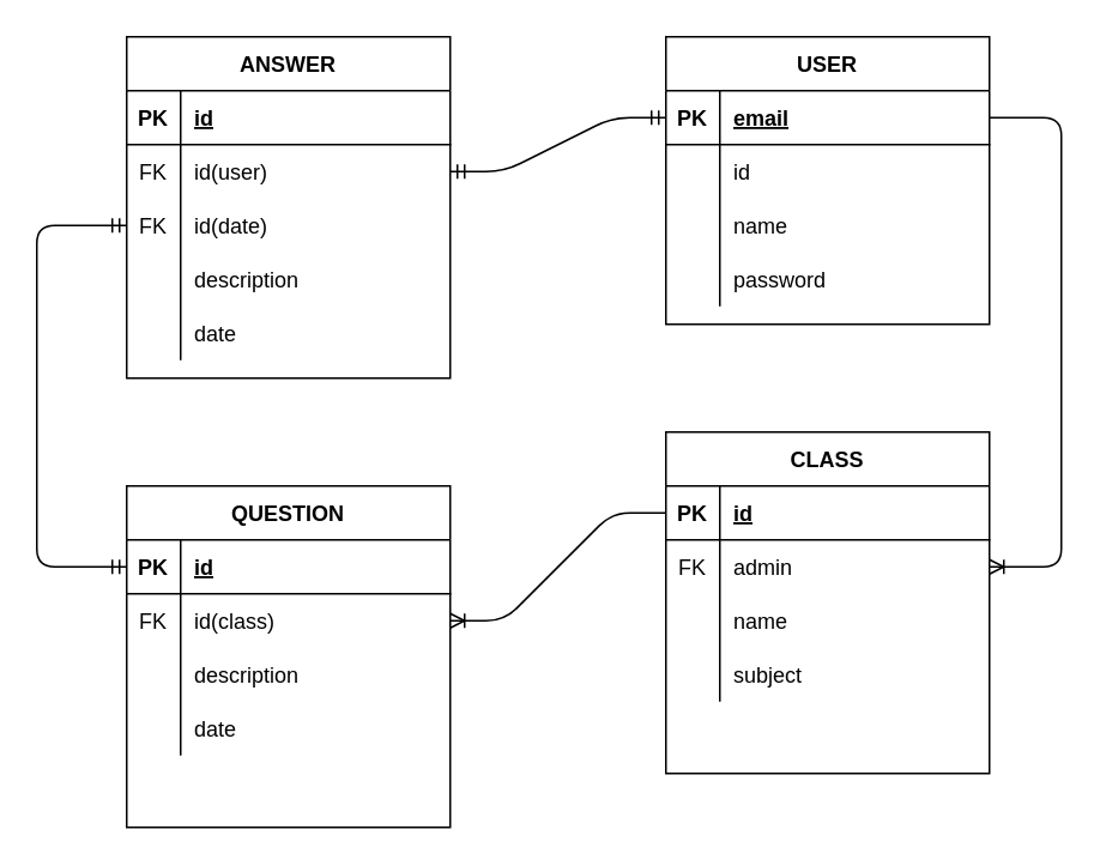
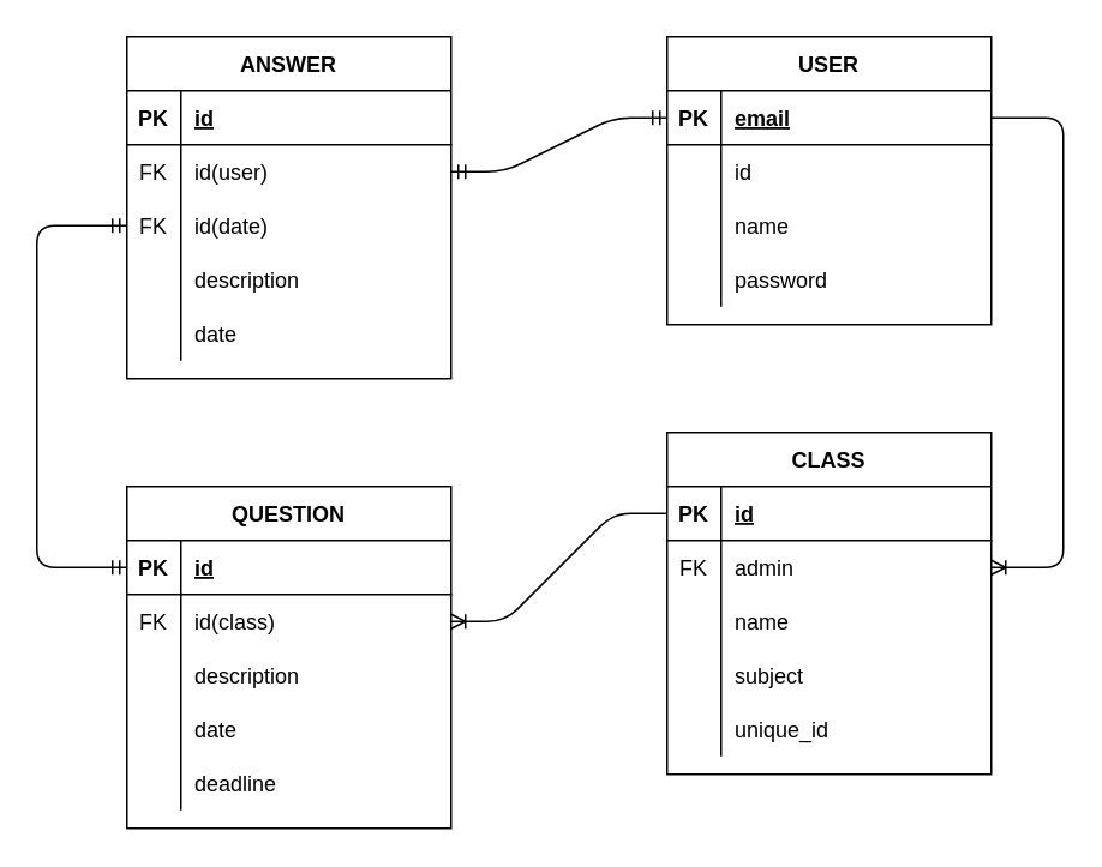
+ <mxCell id="30" value="unique_id" style="shape=partialRectangle;connectable=0;fillColor=none;top=0;left=0;bottom=0;right=0;align=left;spacingLeft=6;overflow=hidden;" vertex="1" parent="28"><mxGeometry x="30" width="150" height="30" as="geometry" /></mxCell>
+ <mxCell id="46" value="deadline" style="shape=partialRectangle;connectable=0;fillColor=none;top=0;left=0;bottom=0;right=0;align=left;spacingLeft=6;overflow=hidden;" vertex="1" parent="44"><mxGeometry x="30" width="150" height="30" as="geometry" /></mxCell>
